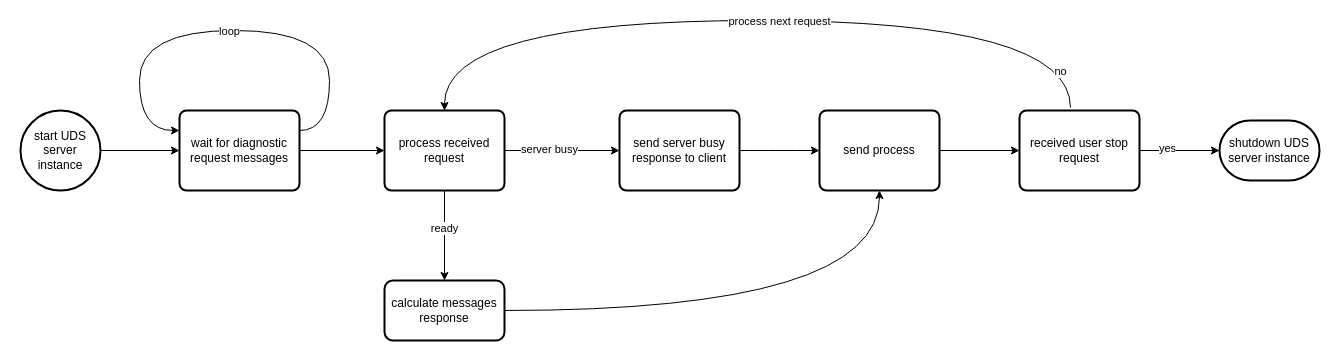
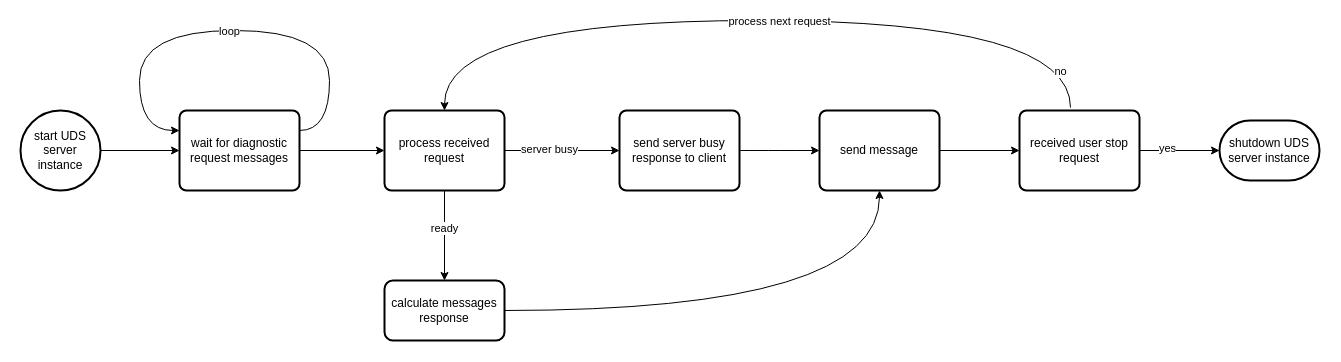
- <mxCell id="19" value="send process" style="rounded=1;whiteSpace=wrap;html=1;absoluteArcSize=1;arcSize=14;strokeWidth=2;" vertex="1" parent="1"><mxGeometry x="819" y="110" width="120" height="80" as="geometry" /></mxCell>
+ <mxCell id="19" value="send message" style="rounded=1;whiteSpace=wrap;html=1;absoluteArcSize=1;arcSize=14;strokeWidth=2;" vertex="1" parent="1"><mxGeometry x="819" y="110" width="120" height="80" as="geometry" /></mxCell>
